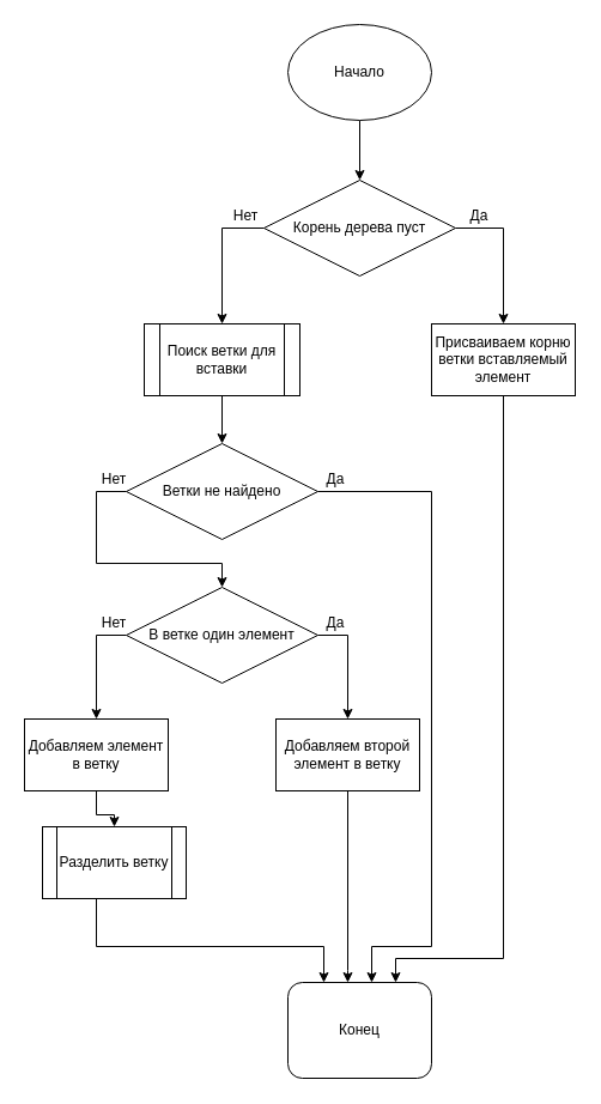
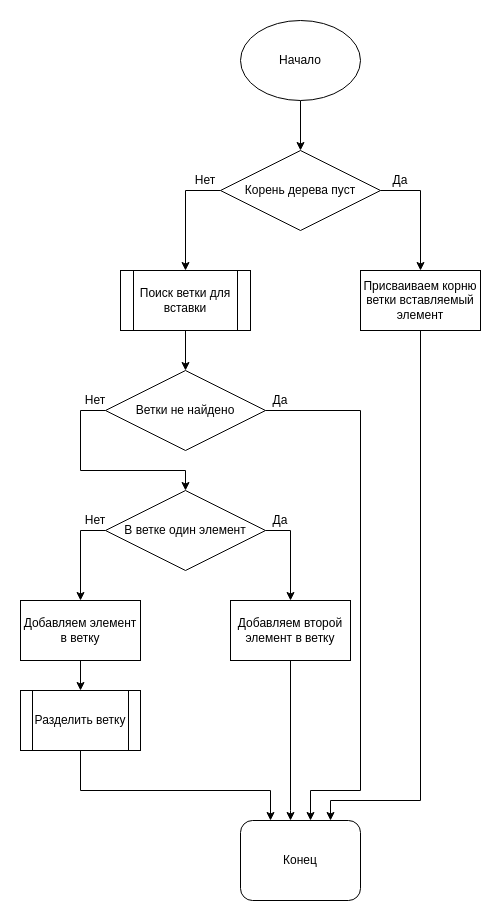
- <mxCell id="20" value="Разделить ветку" style="shape=process;whiteSpace=wrap;html=1;backgroundOutline=1;" parent="1" vertex="1"><mxGeometry x="35" y="690" width="120" height="60" as="geometry" /></mxCell>
+ <mxCell id="20" value="Разделить ветку" style="shape=process;whiteSpace=wrap;html=1;backgroundOutline=1;" parent="1" vertex="1"><mxGeometry x="20" y="690" width="120" height="60" as="geometry" /></mxCell>
